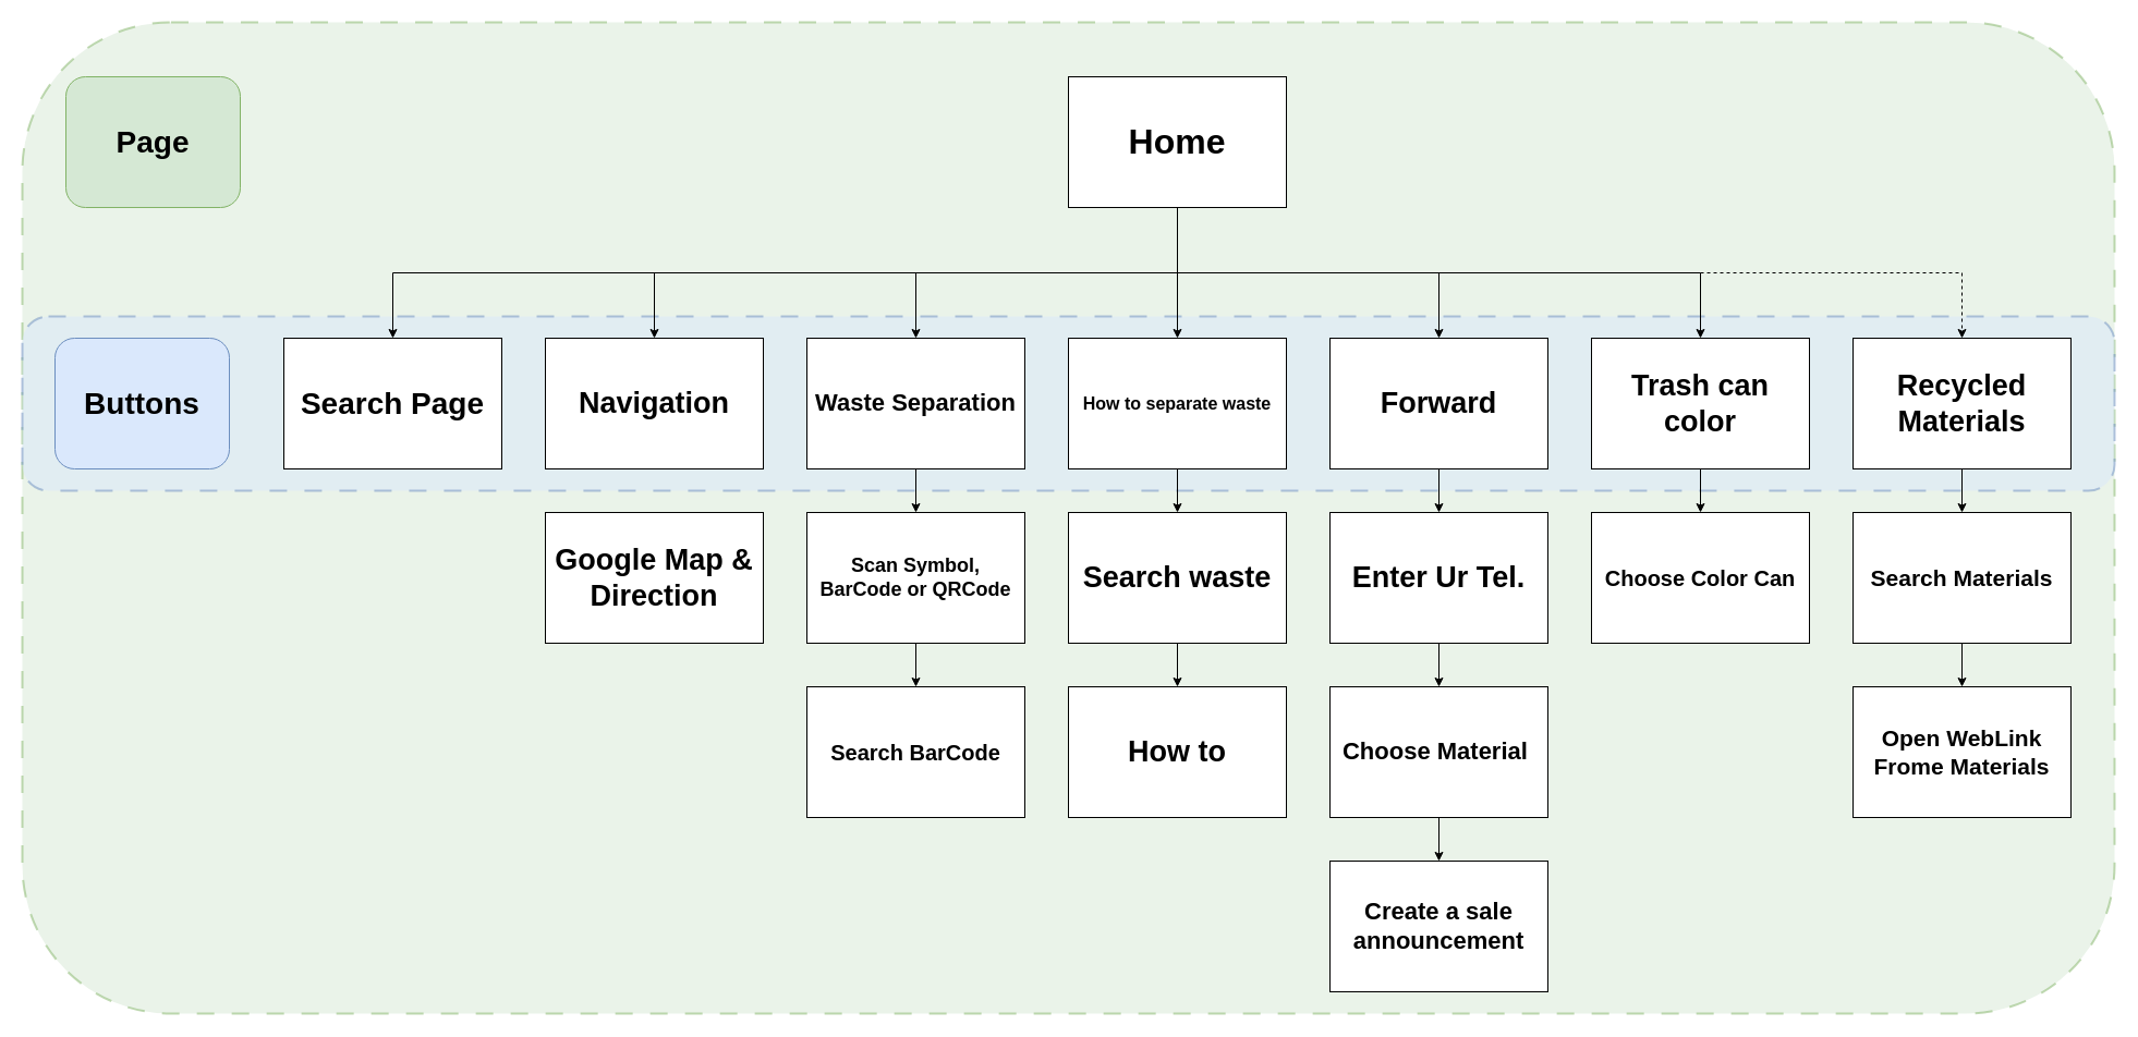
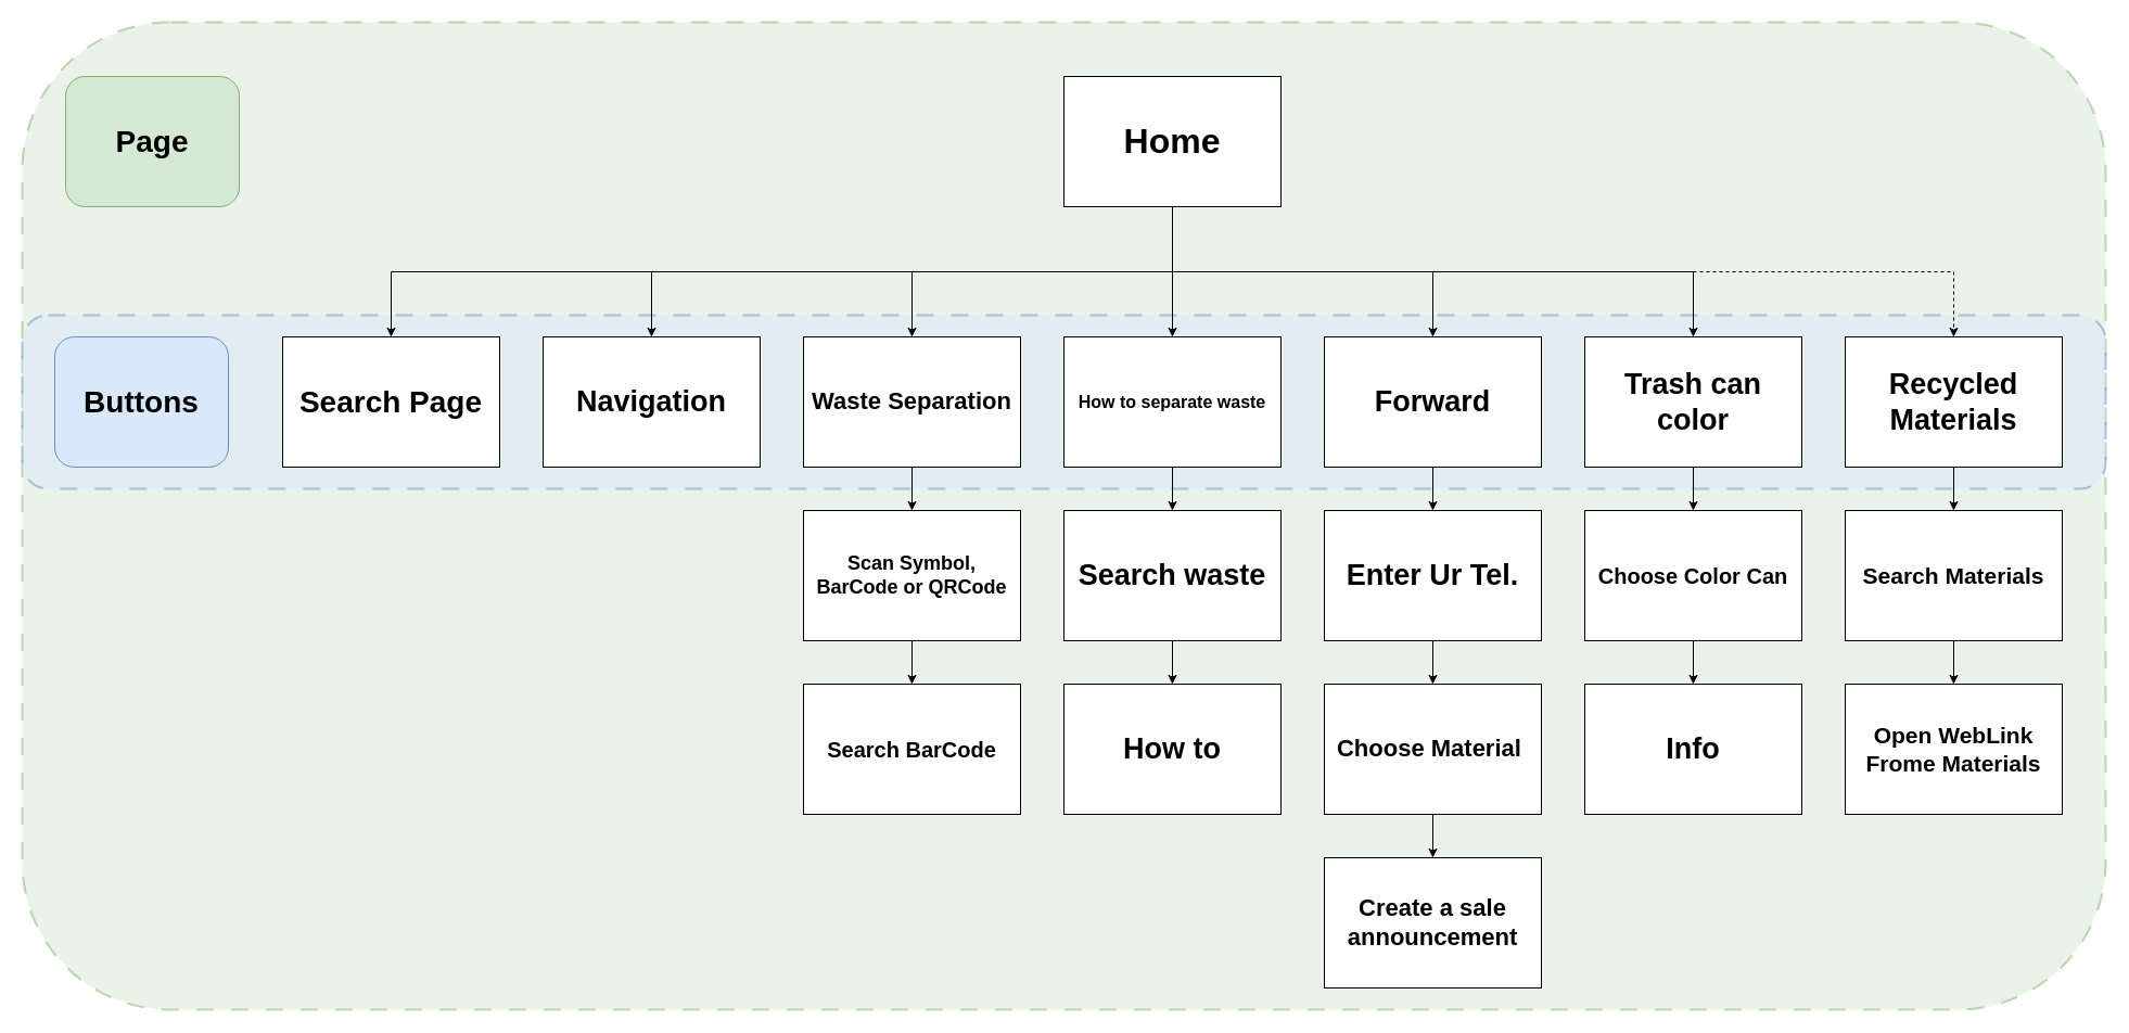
- <mxCell id="50" value="&lt;span style=&quot;font-size: 27px;&quot;&gt;&lt;b&gt;Google Map &amp;amp; Direction&lt;/b&gt;&lt;/span&gt;" style="rounded=0;whiteSpace=wrap;html=1;labelBackgroundColor=none;" vertex="1" parent="48"><mxGeometry y="160" width="200" height="120" as="geometry" /></mxCell>
+ <mxCell id="31" value="" style="edgeStyle=orthogonalEdgeStyle;rounded=0;orthogonalLoop=1;jettySize=auto;html=1;" edge="1" parent="28" source="32" target="33"><mxGeometry relative="1" as="geometry" /></mxCell>
+ <mxCell id="33" value="&lt;b&gt;Info&lt;/b&gt;" style="rounded=0;whiteSpace=wrap;html=1;labelBackgroundColor=none;fontSize=27;" vertex="1" parent="28"><mxGeometry y="320" width="200" height="120" as="geometry" /></mxCell>
